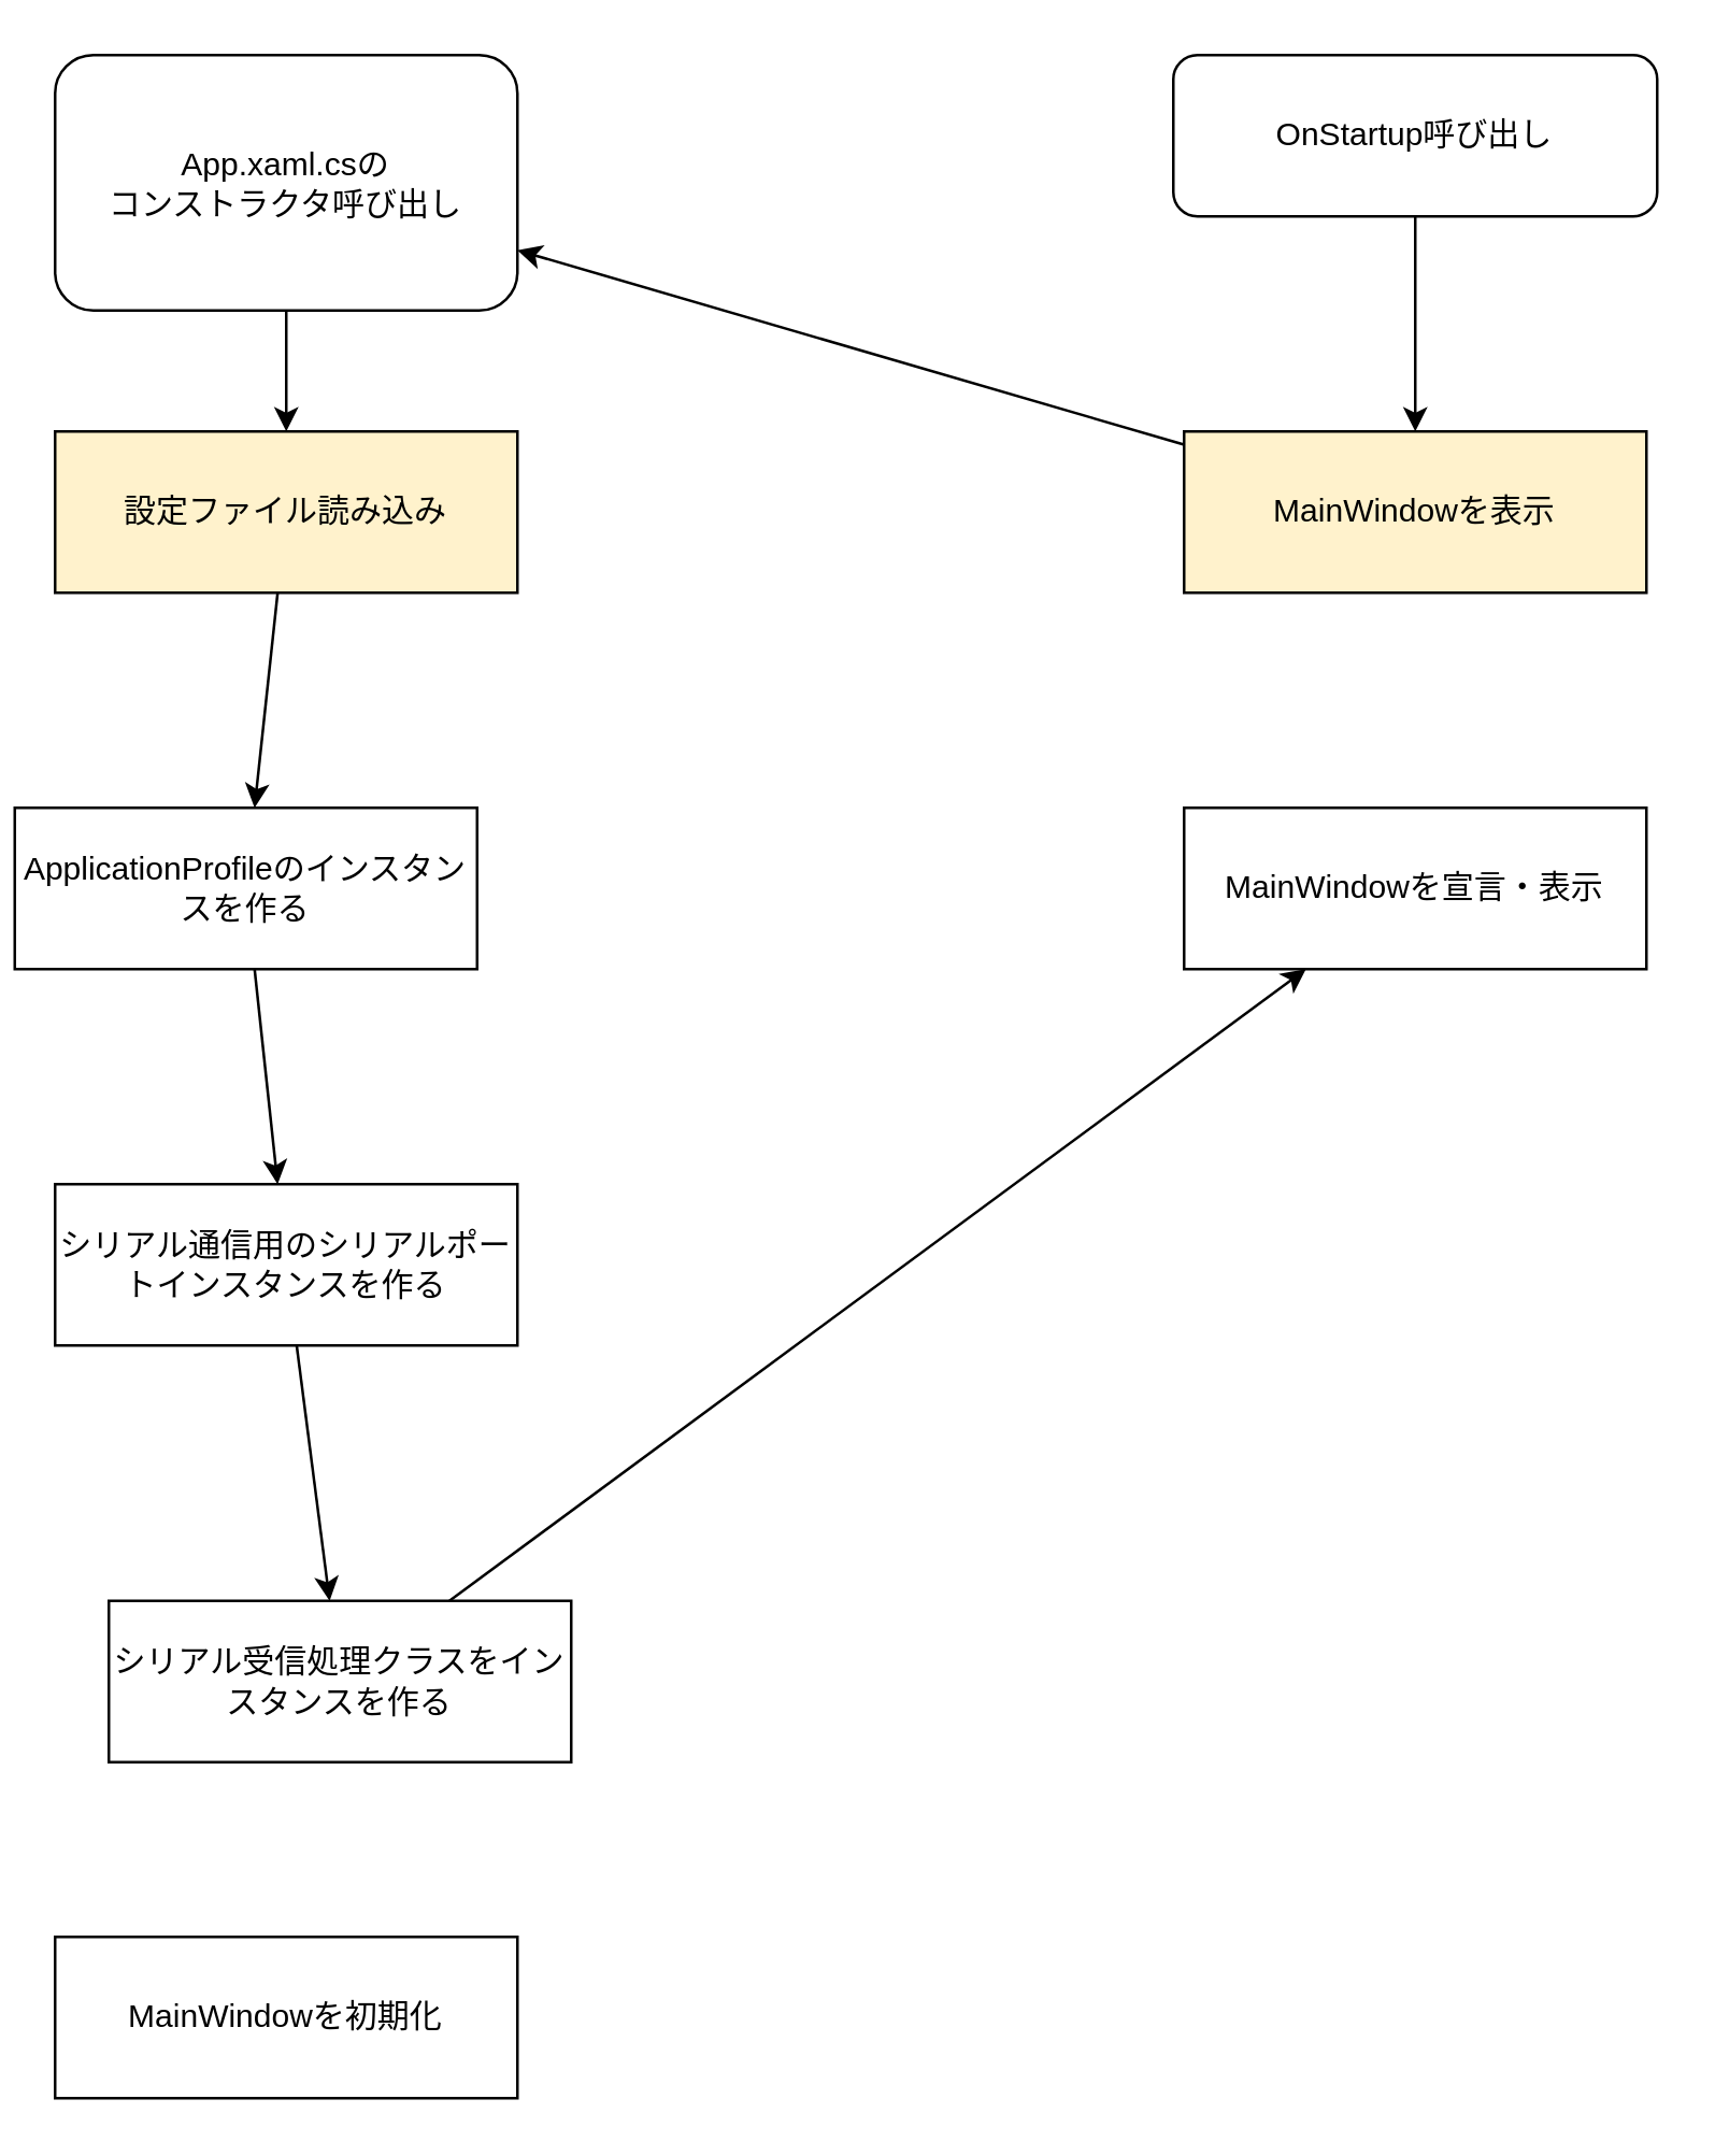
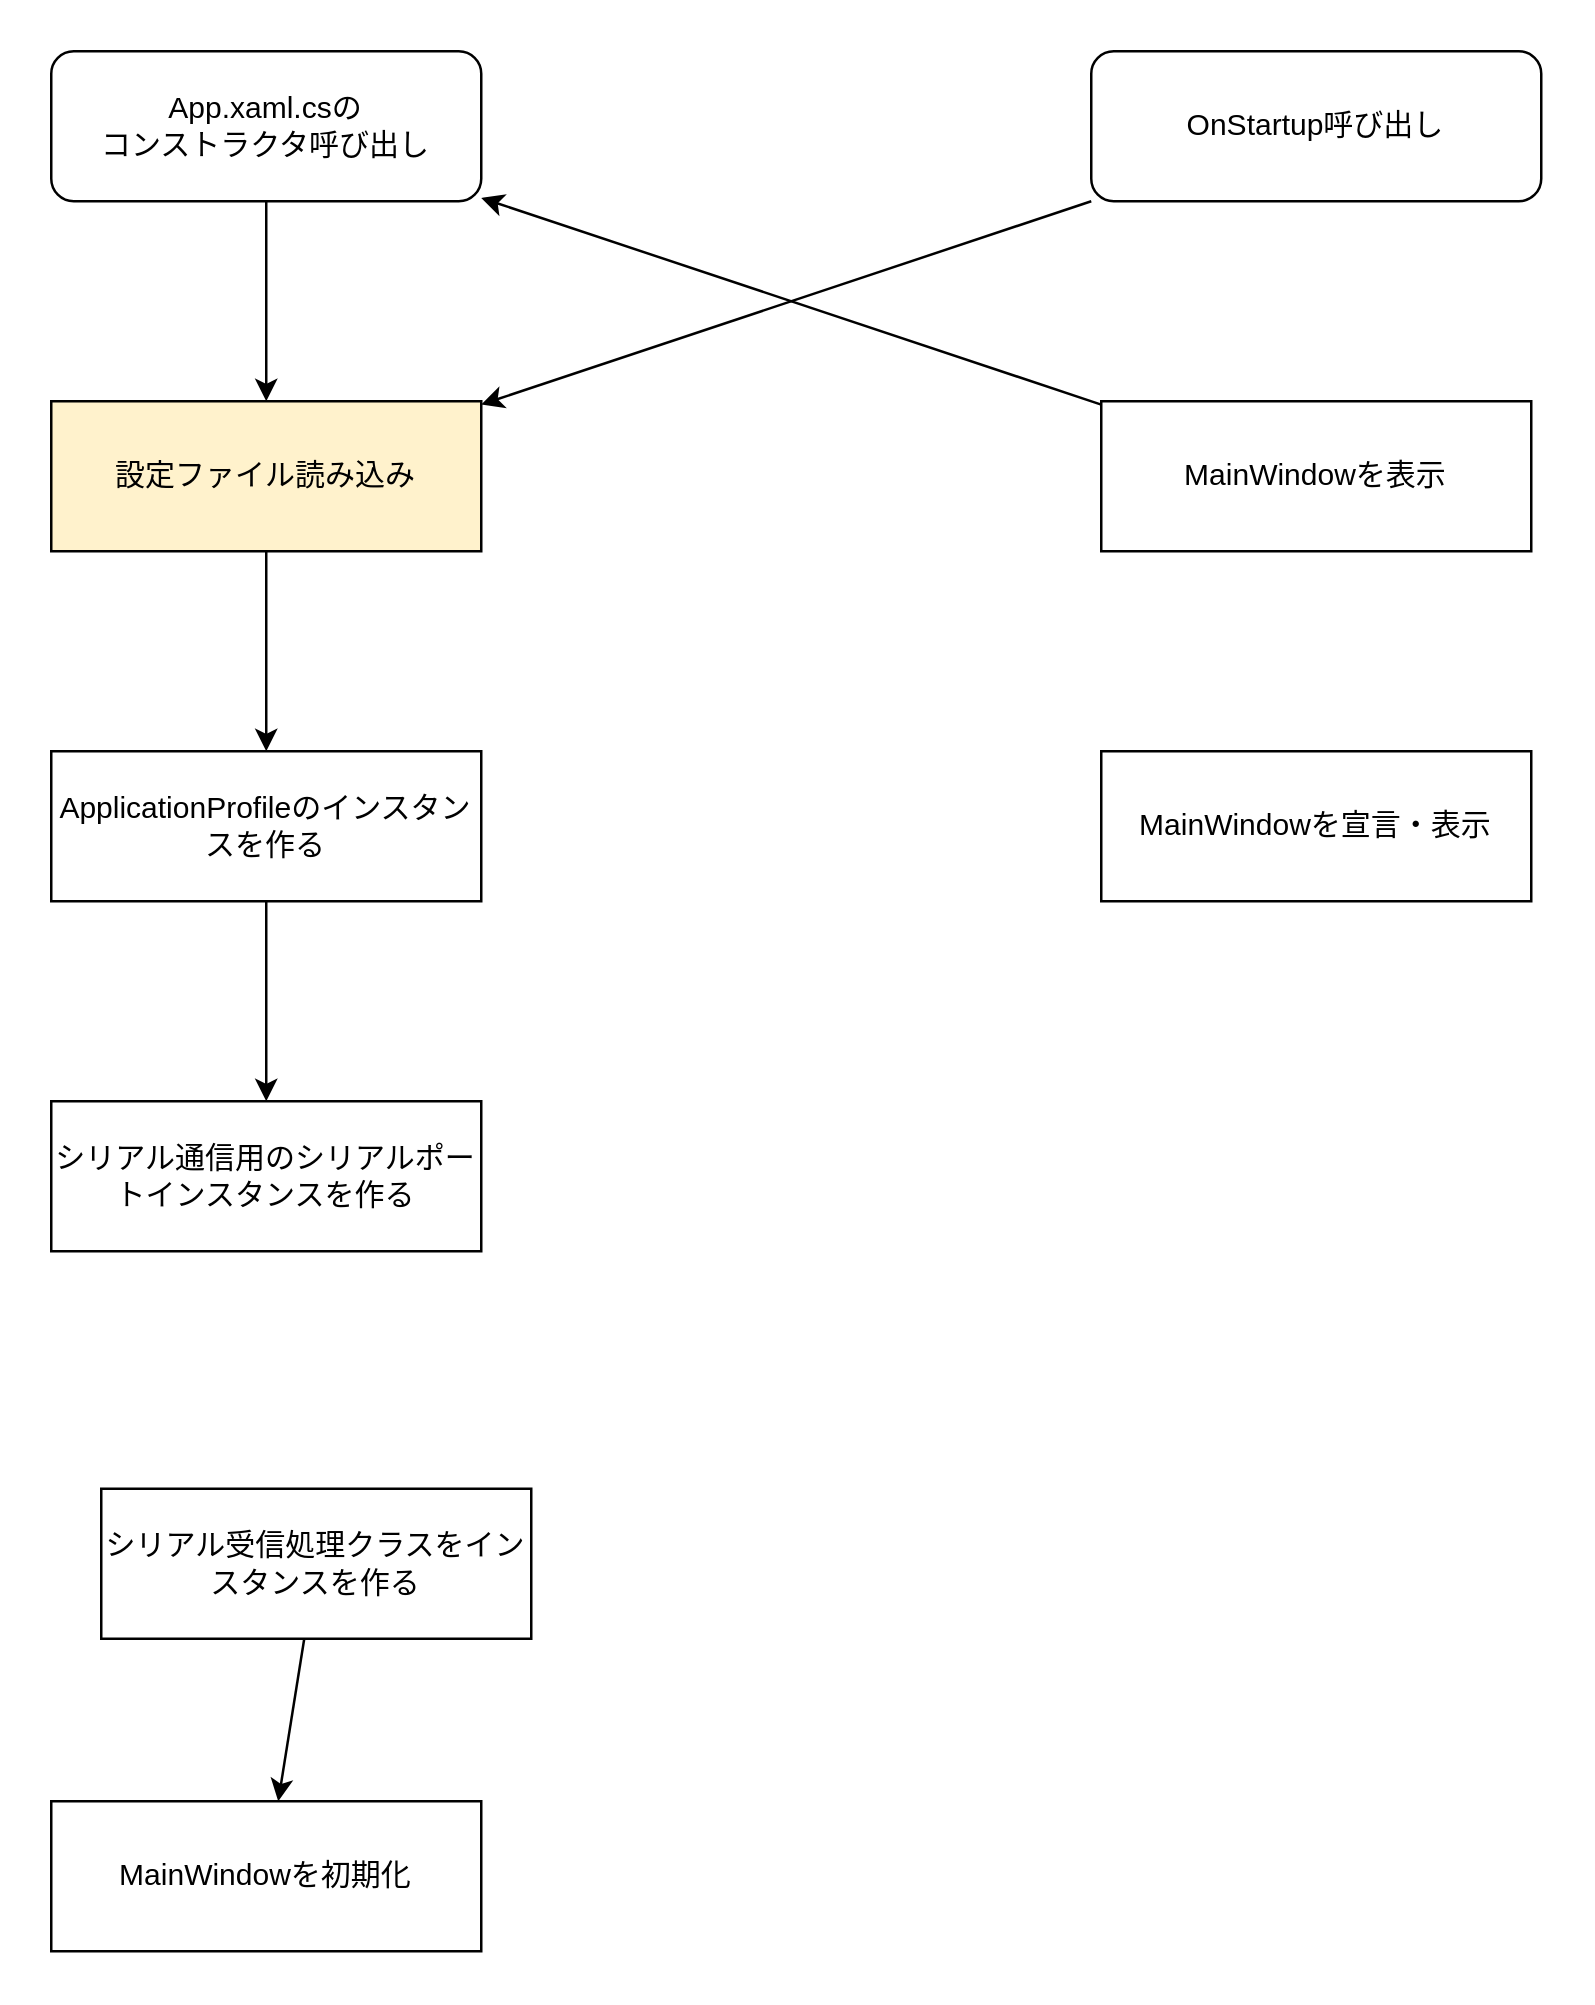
- <mxCell id="3" value="App.xaml.csの&lt;br&gt;コンストラクタ呼び出し" style="rounded=1;whiteSpace=wrap;html=1;" parent="1" vertex="1"><mxGeometry x="20" y="20" width="172" height="95" as="geometry" /></mxCell>
+ <mxCell id="3" value="App.xaml.csの&lt;br&gt;コンストラクタ呼び出し" style="rounded=1;whiteSpace=wrap;html=1;" parent="1" vertex="1"><mxGeometry x="20" y="20" width="172" height="60" as="geometry" /></mxCell>
- <mxCell id="12" value="" style="edgeStyle=none;html=1;" parent="1" source="13" target="11" edge="1"><mxGeometry relative="1" as="geometry" /></mxCell>
+ <mxCell id="12" value="" style="edgeStyle=none;html=1;" parent="1" source="13" target="5" edge="1"><mxGeometry relative="1" as="geometry" /></mxCell>
- <mxCell id="11" value="MainWindowを表示" style="rounded=0;whiteSpace=wrap;html=1;glass=0;shadow=0;fillColor=#fff2cc;" parent="1" vertex="1"><mxGeometry x="440" y="160" width="172" height="60" as="geometry" /></mxCell>
+ <mxCell id="11" value="MainWindowを表示" style="rounded=0;whiteSpace=wrap;html=1;glass=0;shadow=0;" parent="1" vertex="1"><mxGeometry x="440" y="160" width="172" height="60" as="geometry" /></mxCell>
- <mxCell id="7" value="ApplicationProfileのインスタンスを作る" style="rounded=0;whiteSpace=wrap;html=1;glass=0;shadow=0;" parent="1" vertex="1"><mxGeometry x="5" y="300" width="172" height="60" as="geometry" /></mxCell>
+ <mxCell id="7" value="ApplicationProfileのインスタンスを作る" style="rounded=0;whiteSpace=wrap;html=1;glass=0;shadow=0;" parent="1" vertex="1"><mxGeometry x="20" y="300" width="172" height="60" as="geometry" /></mxCell>
- <mxCell id="15" value="" style="edgeStyle=none;html=1;" edge="1" parent="1" source="16" target="14"><mxGeometry relative="1" as="geometry" /></mxCell>
+ <mxCell id="15" value="" style="edgeStyle=none;html=1;" edge="1" parent="1" source="16" target="17"><mxGeometry relative="1" as="geometry" /></mxCell>
- <mxCell id="8" value="" style="edgeStyle=none;html=1;" parent="1" source="9" target="16" edge="1"><mxGeometry relative="1" as="geometry" /></mxCell>
